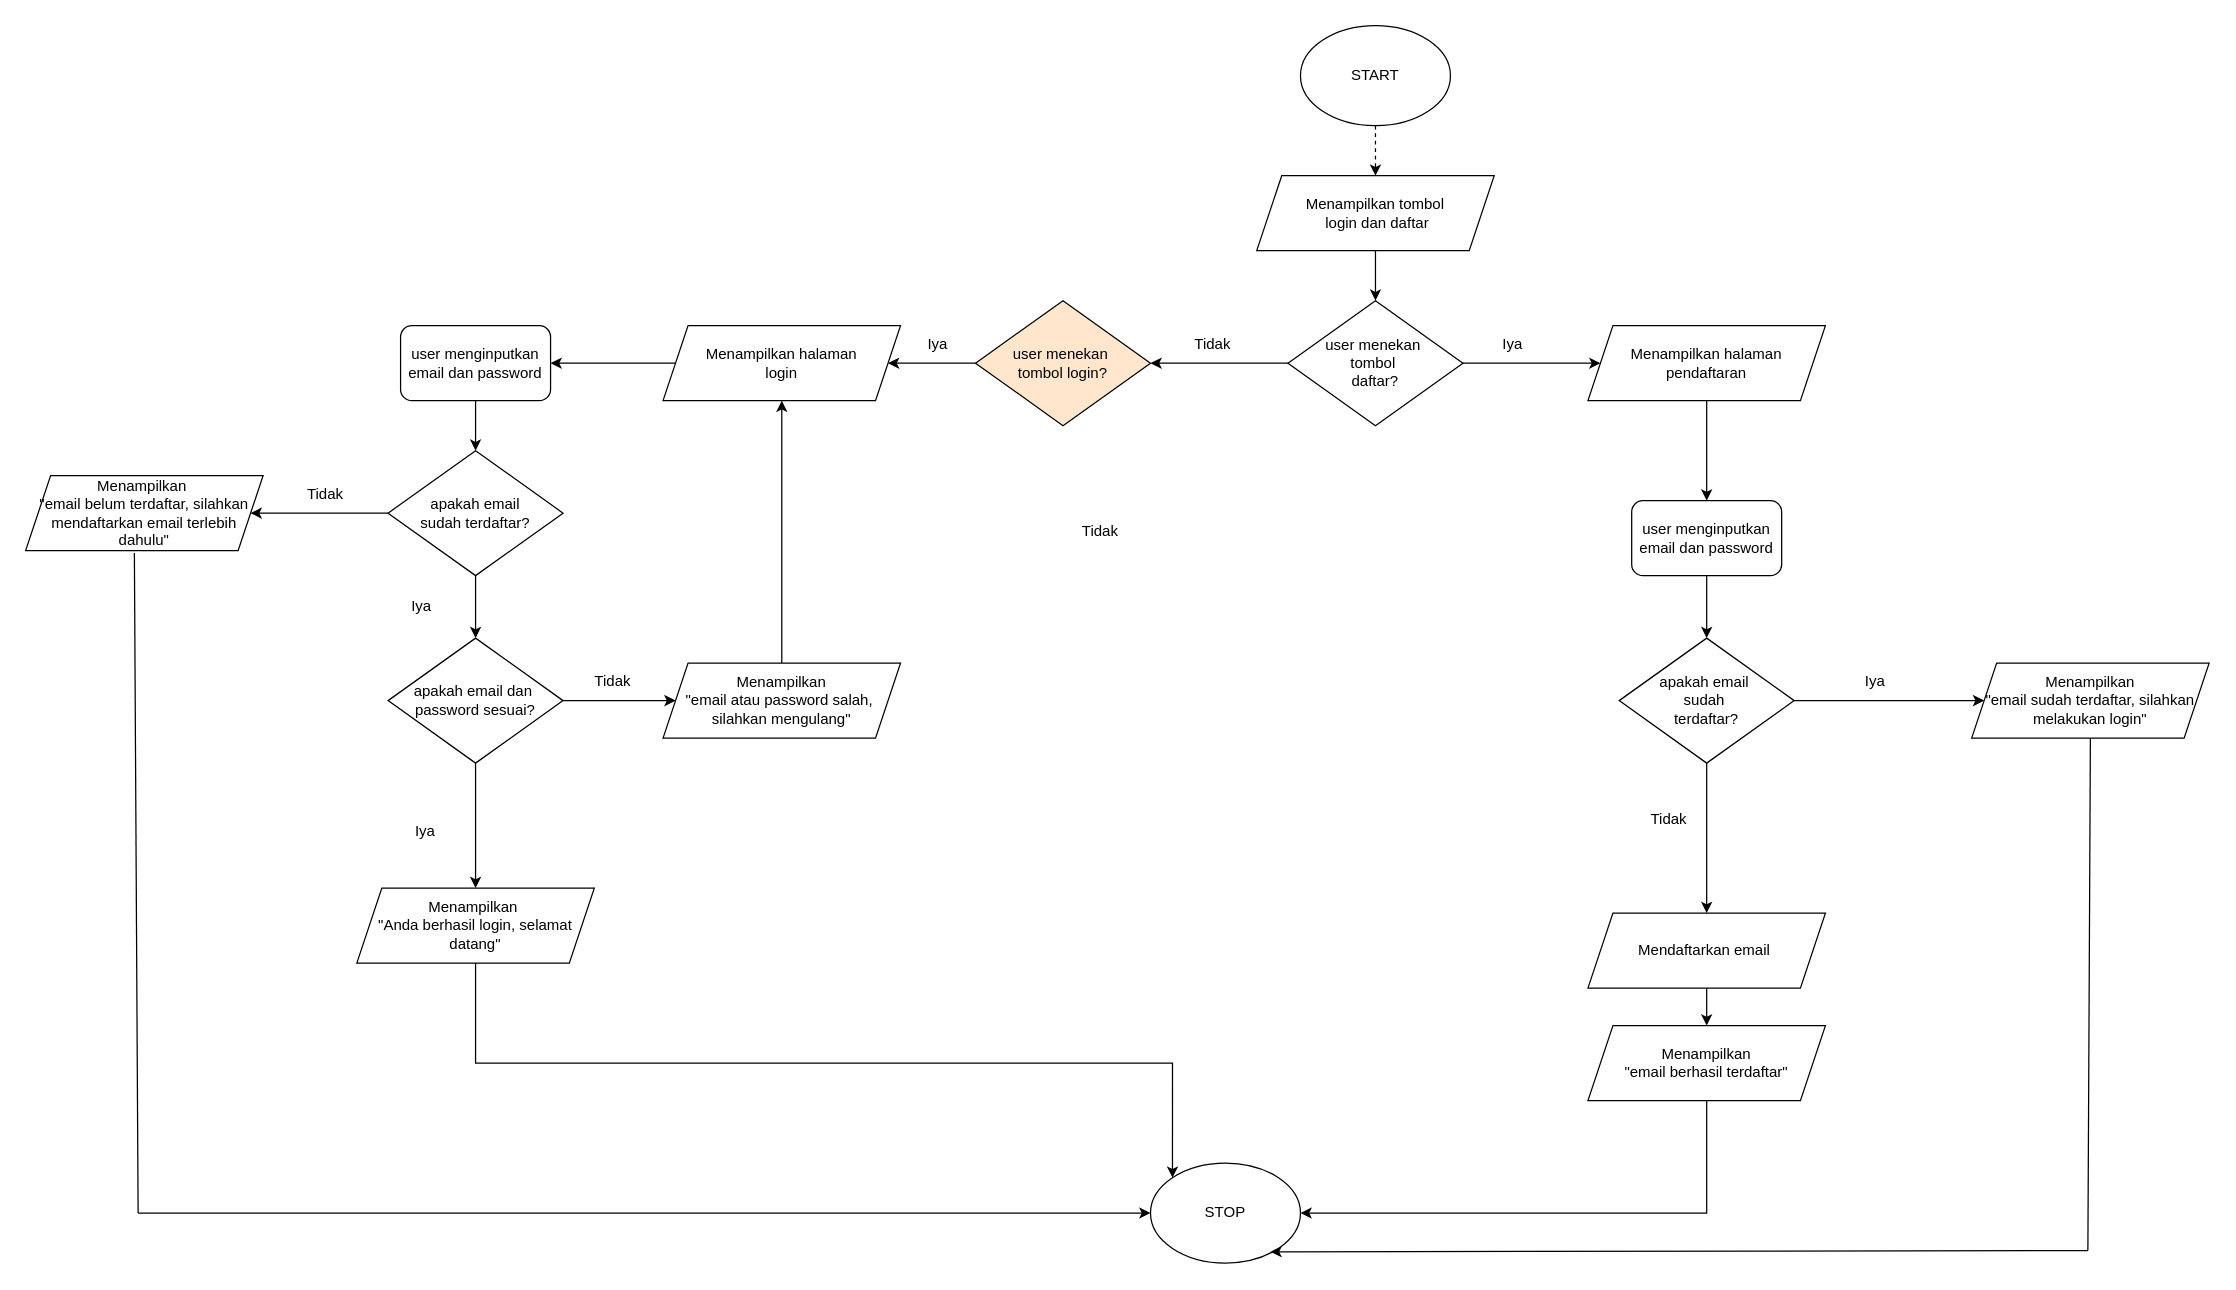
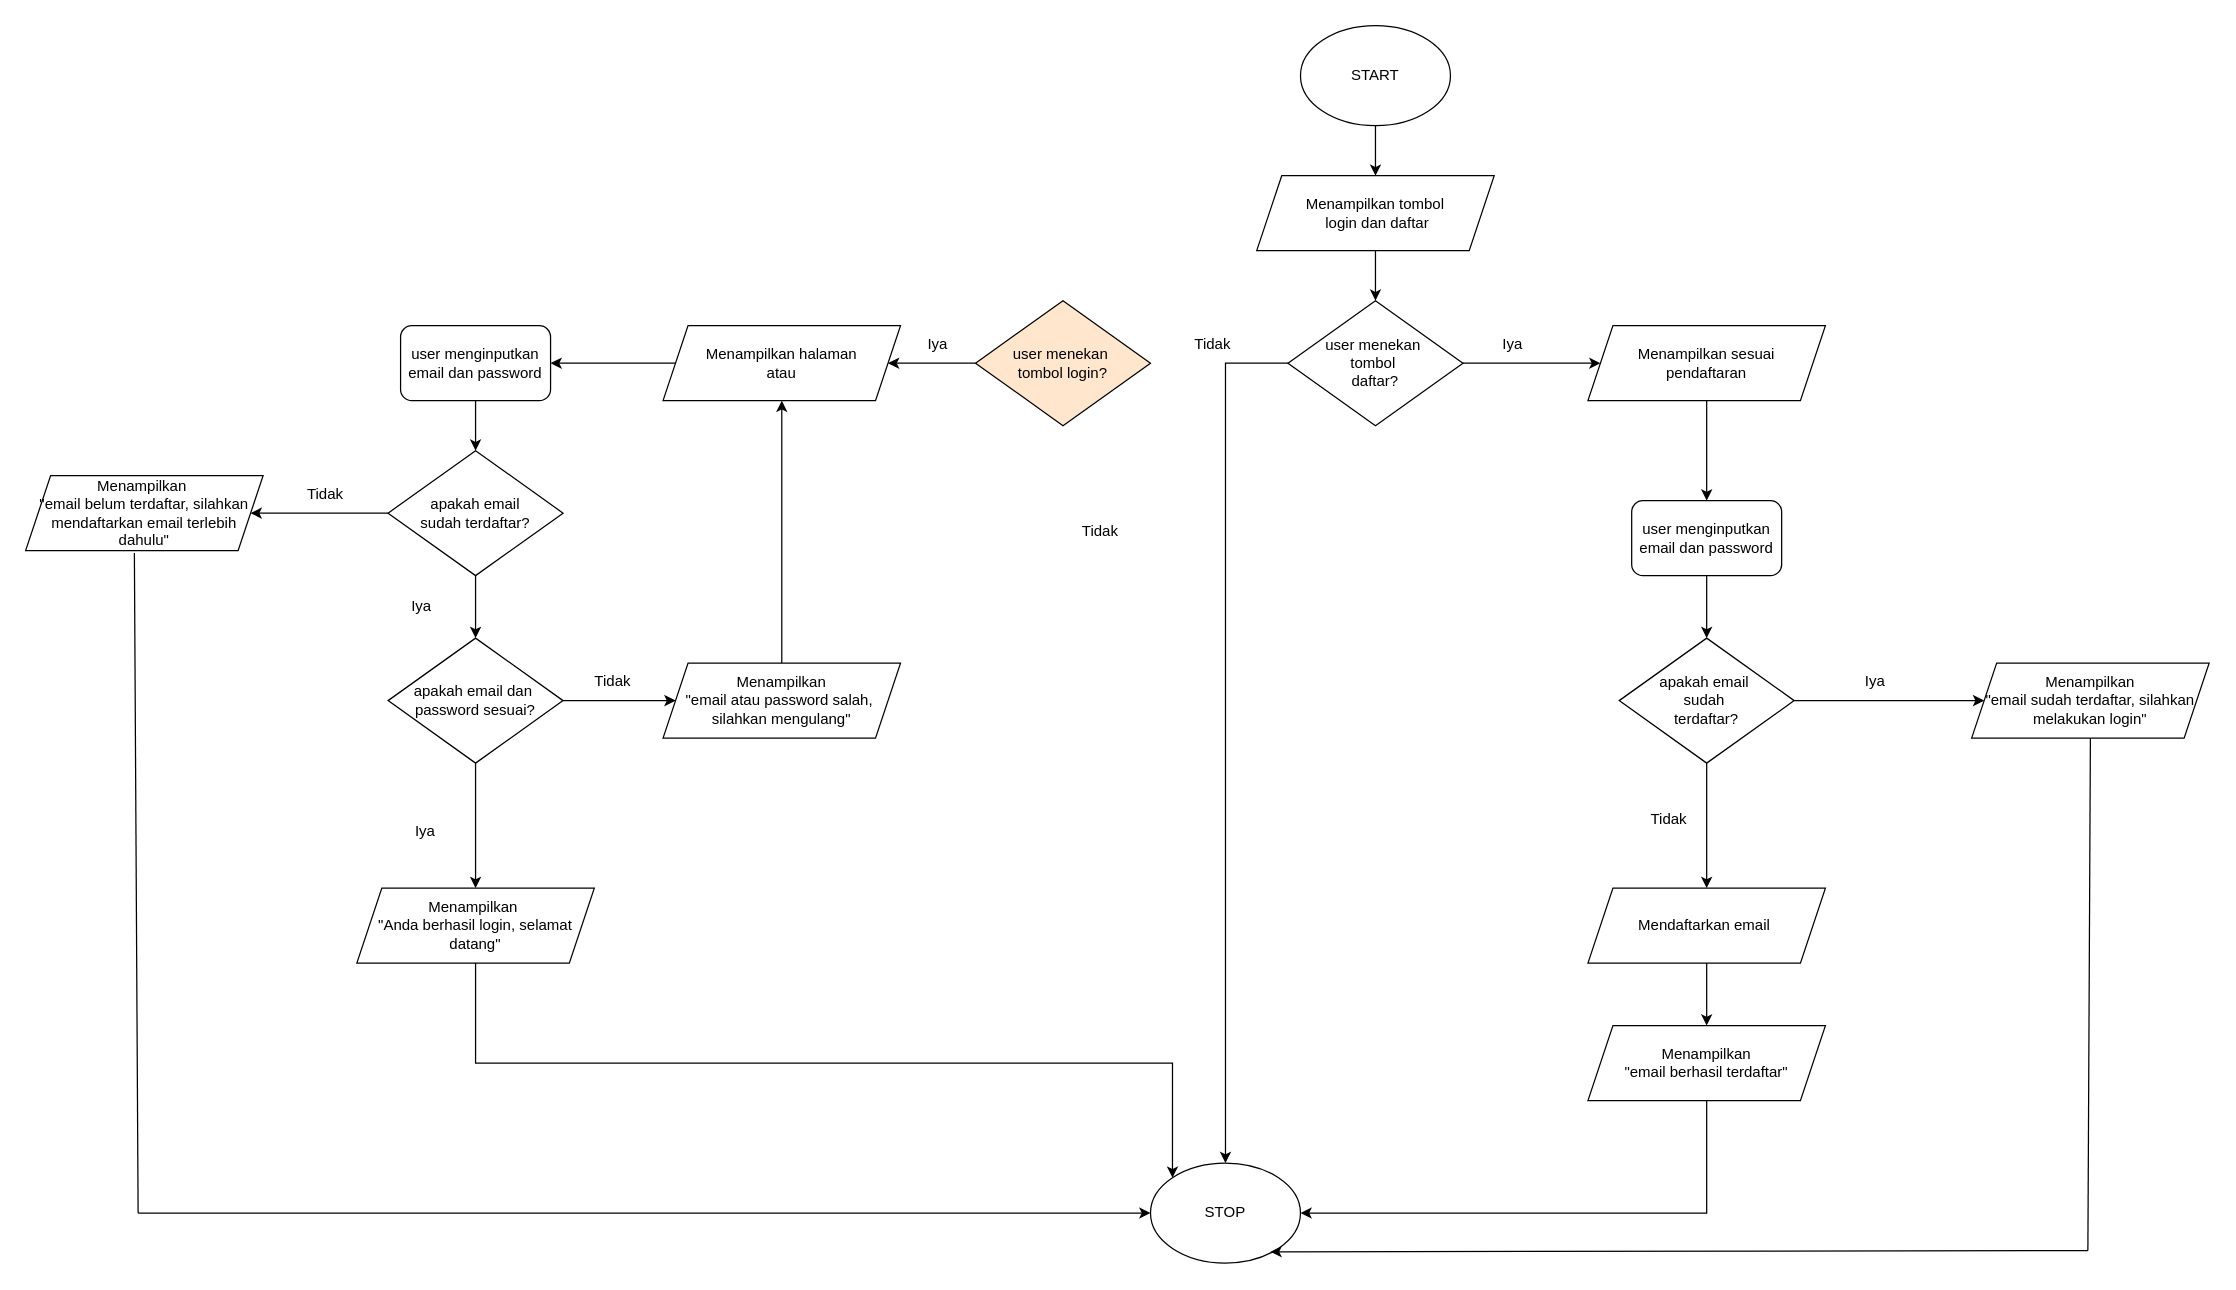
- <mxCell id="2" style="edgeStyle=orthogonalEdgeStyle;rounded=0;orthogonalLoop=1;jettySize=auto;html=1;exitX=0.5;exitY=1;exitDx=0;exitDy=0;dashed=1;" edge="1" parent="1" source="3" target="5"><mxGeometry relative="1" as="geometry" /></mxCell>
+ <mxCell id="2" style="edgeStyle=orthogonalEdgeStyle;rounded=0;orthogonalLoop=1;jettySize=auto;html=1;exitX=0.5;exitY=1;exitDx=0;exitDy=0;" edge="1" parent="1" source="3" target="5"><mxGeometry relative="1" as="geometry" /></mxCell>
- <mxCell id="14" value="Menampilkan halaman&lt;div&gt;login&lt;/div&gt;" style="shape=parallelogram;perimeter=parallelogramPerimeter;whiteSpace=wrap;html=1;fixedSize=1;" vertex="1" parent="1"><mxGeometry x="530" y="260" width="190" height="60" as="geometry" /></mxCell>
+ <mxCell id="14" value="Menampilkan halaman&lt;div&gt;atau&lt;/div&gt;" style="shape=parallelogram;perimeter=parallelogramPerimeter;whiteSpace=wrap;html=1;fixedSize=1;" vertex="1" parent="1"><mxGeometry x="530" y="260" width="190" height="60" as="geometry" /></mxCell>
- <mxCell id="6" style="edgeStyle=orthogonalEdgeStyle;rounded=0;orthogonalLoop=1;jettySize=auto;html=1;exitX=0;exitY=0.5;exitDx=0;exitDy=0;entryX=1;entryY=0.5;entryDx=0;entryDy=0;" edge="1" parent="1" source="8" target="12"><mxGeometry relative="1" as="geometry" /></mxCell>
+ <mxCell id="6" style="edgeStyle=orthogonalEdgeStyle;rounded=0;orthogonalLoop=1;jettySize=auto;html=1;exitX=0;exitY=0.5;exitDx=0;exitDy=0;" edge="1" parent="1" source="8" target="18"><mxGeometry relative="1" as="geometry" /></mxCell>
- <mxCell id="16" value="Menampilkan halaman&lt;div&gt;pendaftaran&lt;/div&gt;" style="shape=parallelogram;perimeter=parallelogramPerimeter;whiteSpace=wrap;html=1;fixedSize=1;" vertex="1" parent="1"><mxGeometry x="1270" y="260" width="190" height="60" as="geometry" /></mxCell>
+ <mxCell id="16" value="Menampilkan sesuai&lt;div&gt;pendaftaran&lt;/div&gt;" style="shape=parallelogram;perimeter=parallelogramPerimeter;whiteSpace=wrap;html=1;fixedSize=1;" vertex="1" parent="1"><mxGeometry x="1270" y="260" width="190" height="60" as="geometry" /></mxCell>
- <mxCell id="28" value="Mendaftarkan email&amp;nbsp;" style="shape=parallelogram;perimeter=parallelogramPerimeter;whiteSpace=wrap;html=1;fixedSize=1;" vertex="1" parent="1"><mxGeometry x="1270" y="730" width="190" height="60" as="geometry" /></mxCell>
+ <mxCell id="28" value="Mendaftarkan email&amp;nbsp;" style="shape=parallelogram;perimeter=parallelogramPerimeter;whiteSpace=wrap;html=1;fixedSize=1;" vertex="1" parent="1"><mxGeometry x="1270" y="710" width="190" height="60" as="geometry" /></mxCell>
